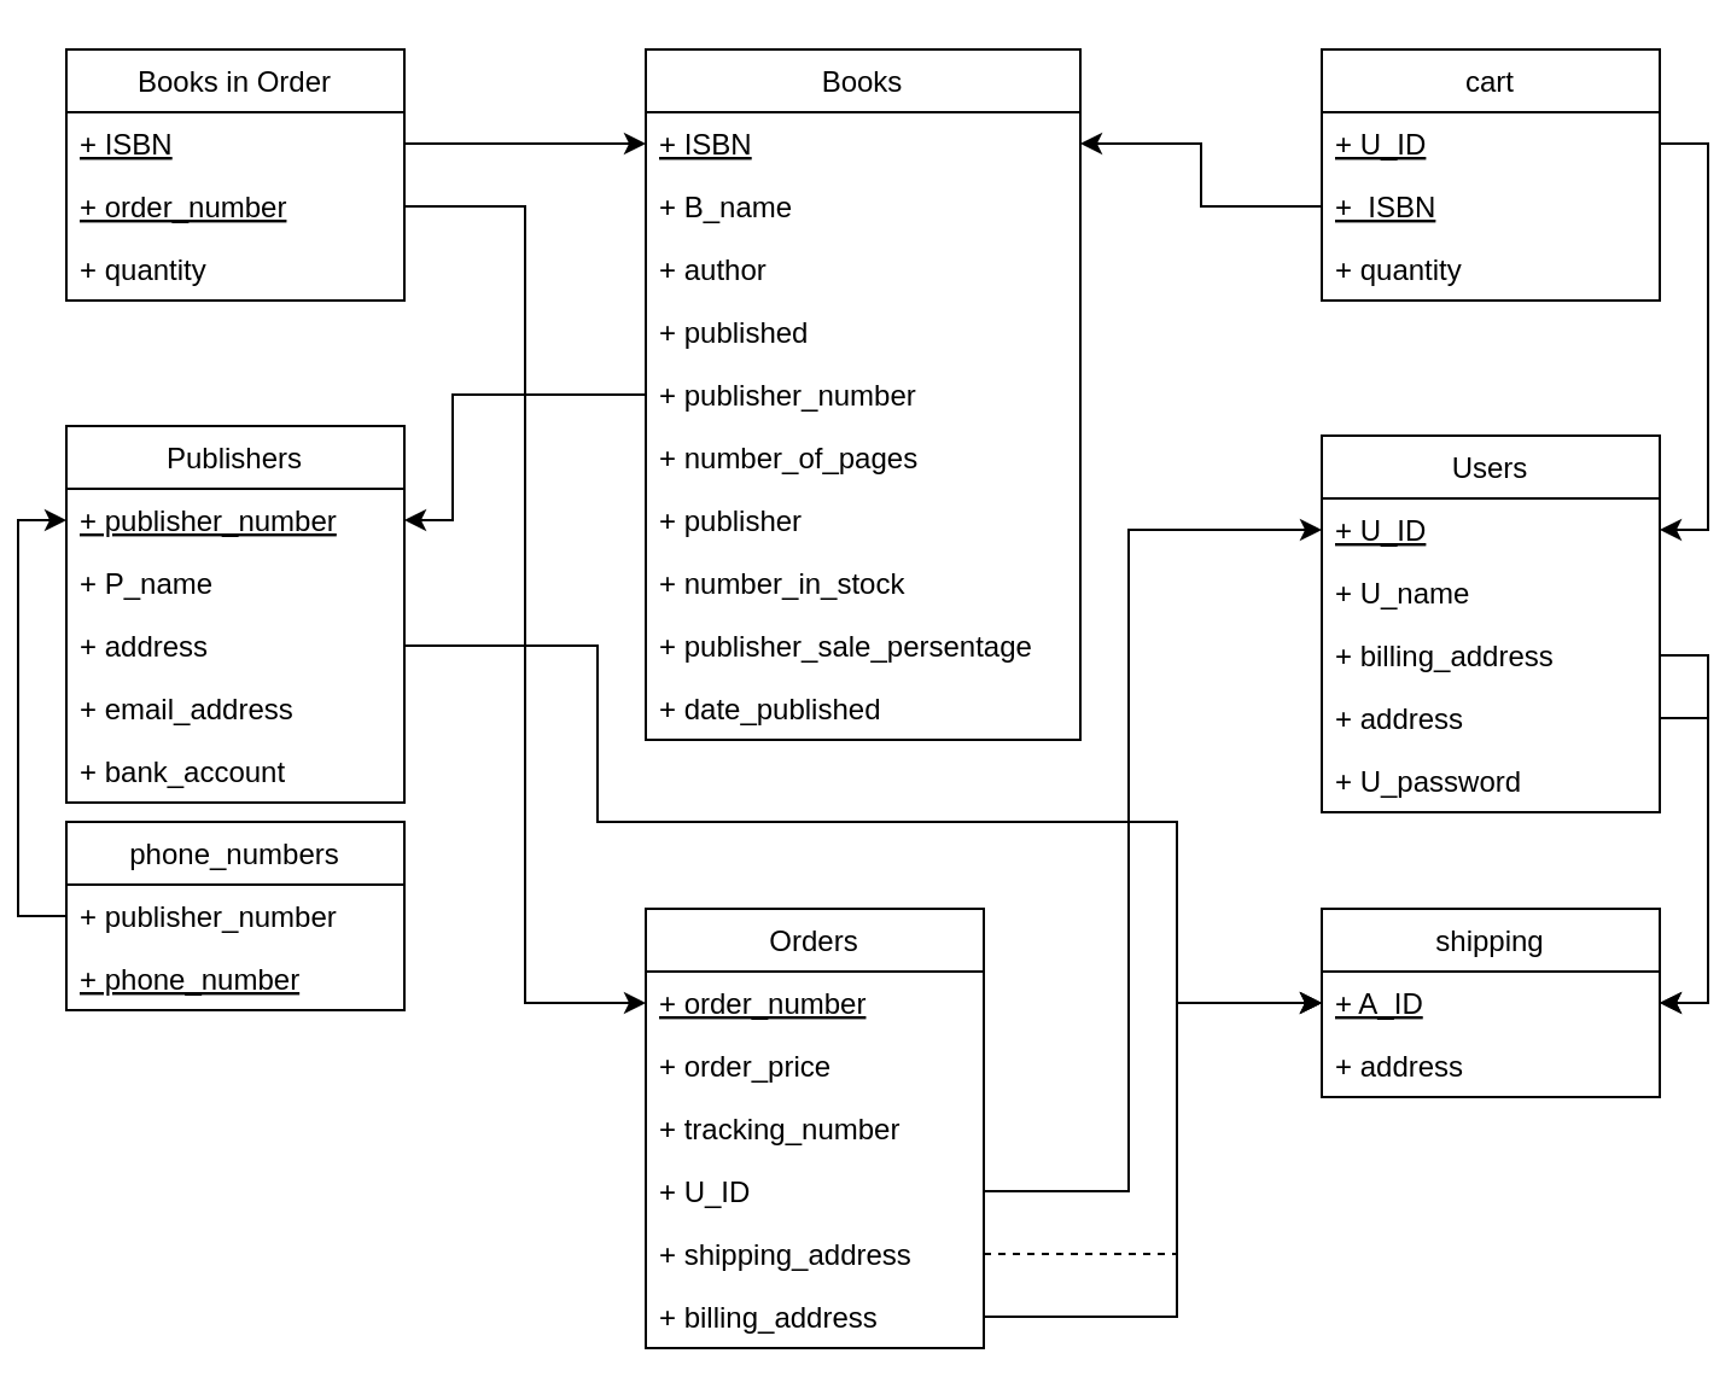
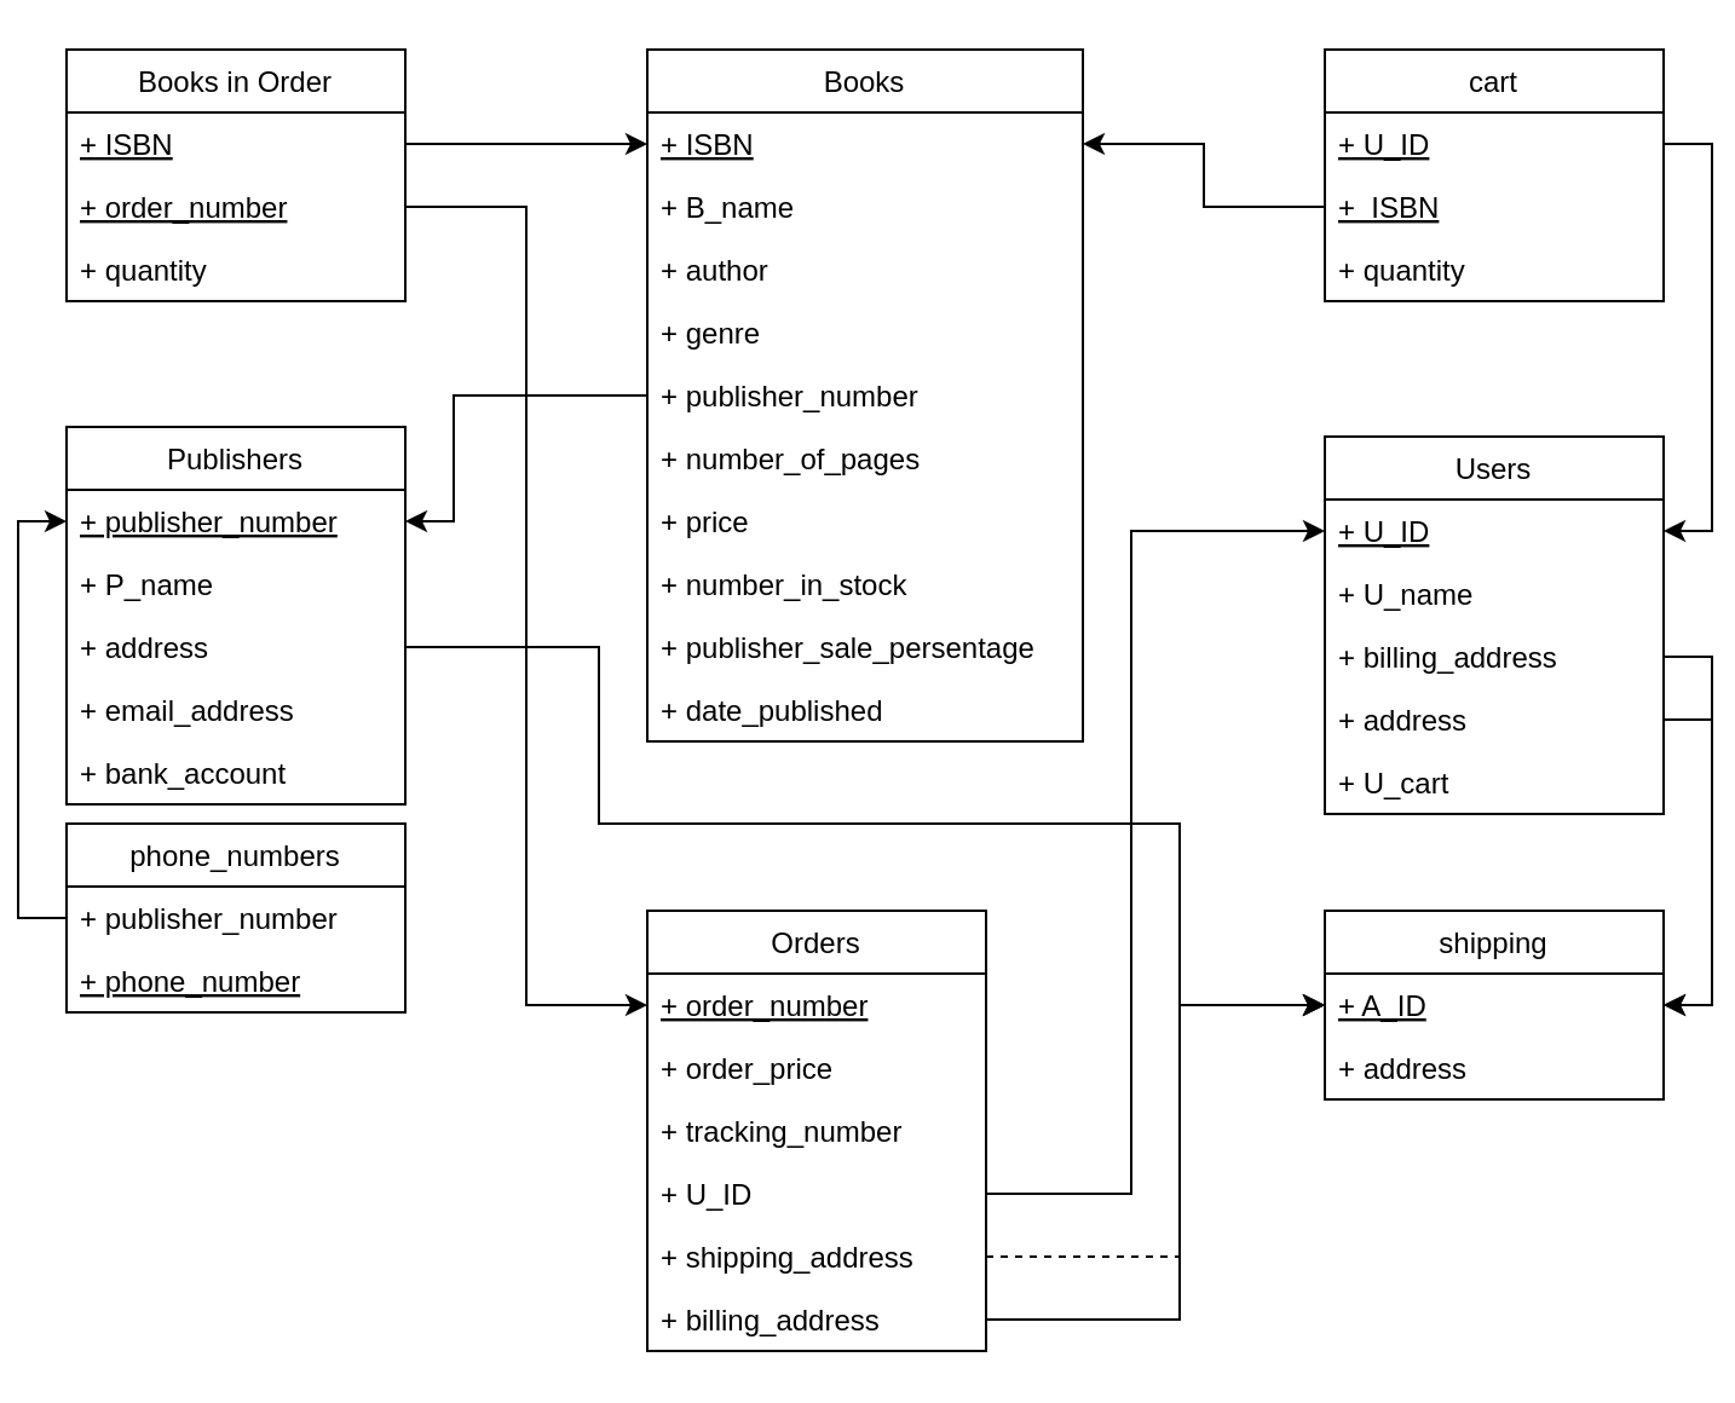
- <mxCell id="6" value="+ published" style="text;strokeColor=none;fillColor=none;align=left;verticalAlign=top;spacingLeft=4;spacingRight=4;overflow=hidden;rotatable=0;points=[[0,0.5],[1,0.5]];portConstraint=eastwest;" parent="2" vertex="1"><mxGeometry y="104" width="180" height="26" as="geometry" /></mxCell>
+ <mxCell id="6" value="+ genre" style="text;strokeColor=none;fillColor=none;align=left;verticalAlign=top;spacingLeft=4;spacingRight=4;overflow=hidden;rotatable=0;points=[[0,0.5],[1,0.5]];portConstraint=eastwest;" parent="2" vertex="1"><mxGeometry y="104" width="180" height="26" as="geometry" /></mxCell>
- <mxCell id="9" value="+ publisher" style="text;strokeColor=none;fillColor=none;align=left;verticalAlign=top;spacingLeft=4;spacingRight=4;overflow=hidden;rotatable=0;points=[[0,0.5],[1,0.5]];portConstraint=eastwest;" parent="2" vertex="1"><mxGeometry y="182" width="180" height="26" as="geometry" /></mxCell>
+ <mxCell id="9" value="+ price" style="text;strokeColor=none;fillColor=none;align=left;verticalAlign=top;spacingLeft=4;spacingRight=4;overflow=hidden;rotatable=0;points=[[0,0.5],[1,0.5]];portConstraint=eastwest;" parent="2" vertex="1"><mxGeometry y="182" width="180" height="26" as="geometry" /></mxCell>
- <mxCell id="18" value="+ U_password" style="text;strokeColor=none;fillColor=none;align=left;verticalAlign=top;spacingLeft=4;spacingRight=4;overflow=hidden;rotatable=0;points=[[0,0.5],[1,0.5]];portConstraint=eastwest;" parent="13" vertex="1"><mxGeometry y="130" width="140" height="26" as="geometry" /></mxCell>
+ <mxCell id="18" value="+ U_cart" style="text;strokeColor=none;fillColor=none;align=left;verticalAlign=top;spacingLeft=4;spacingRight=4;overflow=hidden;rotatable=0;points=[[0,0.5],[1,0.5]];portConstraint=eastwest;" parent="13" vertex="1"><mxGeometry y="130" width="140" height="26" as="geometry" /></mxCell>
